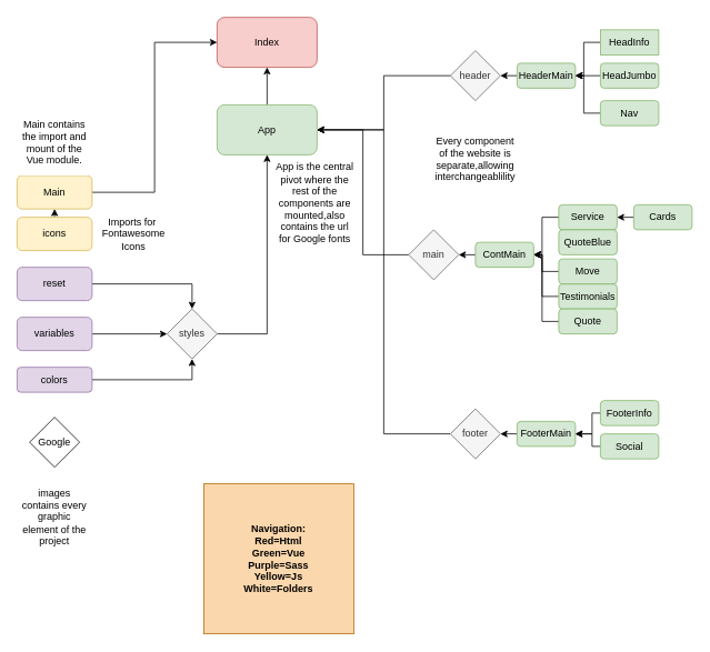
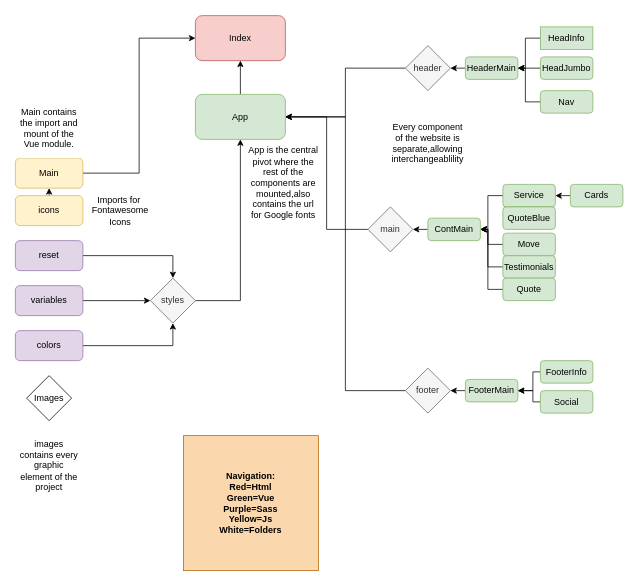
- <mxCell id="36" value="colors" style="rounded=1;whiteSpace=wrap;html=1;fillColor=#e1d5e7;strokeColor=#9673a6;" parent="1" vertex="1"><mxGeometry x="20" y="440" width="90" height="30" as="geometry" /></mxCell>
+ <mxCell id="36" value="colors" style="rounded=1;whiteSpace=wrap;html=1;fillColor=#e1d5e7;strokeColor=#9673a6;" parent="1" vertex="1"><mxGeometry x="20" y="440" width="90" height="40" as="geometry" /></mxCell>
- <mxCell id="37" value="Google" style="rhombus;whiteSpace=wrap;html=1;" parent="1" vertex="1"><mxGeometry x="35" y="500" width="60" height="60" as="geometry" /></mxCell>
+ <mxCell id="37" value="Images" style="rhombus;whiteSpace=wrap;html=1;" parent="1" vertex="1"><mxGeometry x="35" y="500" width="60" height="60" as="geometry" /></mxCell>
